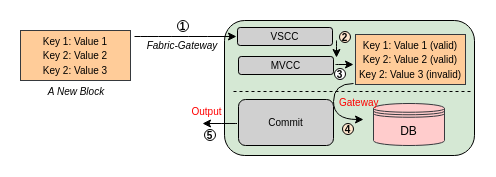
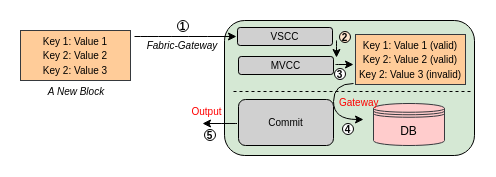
- <mxCell id="23" value="4" style="ellipse;whiteSpace=wrap;html=1;aspect=fixed;fontSize=10;strokeColor=#000000;fillColor=#ffe6cc;fontStyle=1;" vertex="1" parent="1"><mxGeometry x="342" y="123" width="11" height="11" as="geometry" /></mxCell>
+ <mxCell id="23" value="4" style="ellipse;whiteSpace=wrap;html=1;aspect=fixed;fontSize=10;strokeColor=#000000;fillColor=#FFFFFF;fontStyle=1" vertex="1" parent="1"><mxGeometry x="342" y="123" width="11" height="11" as="geometry" /></mxCell>
